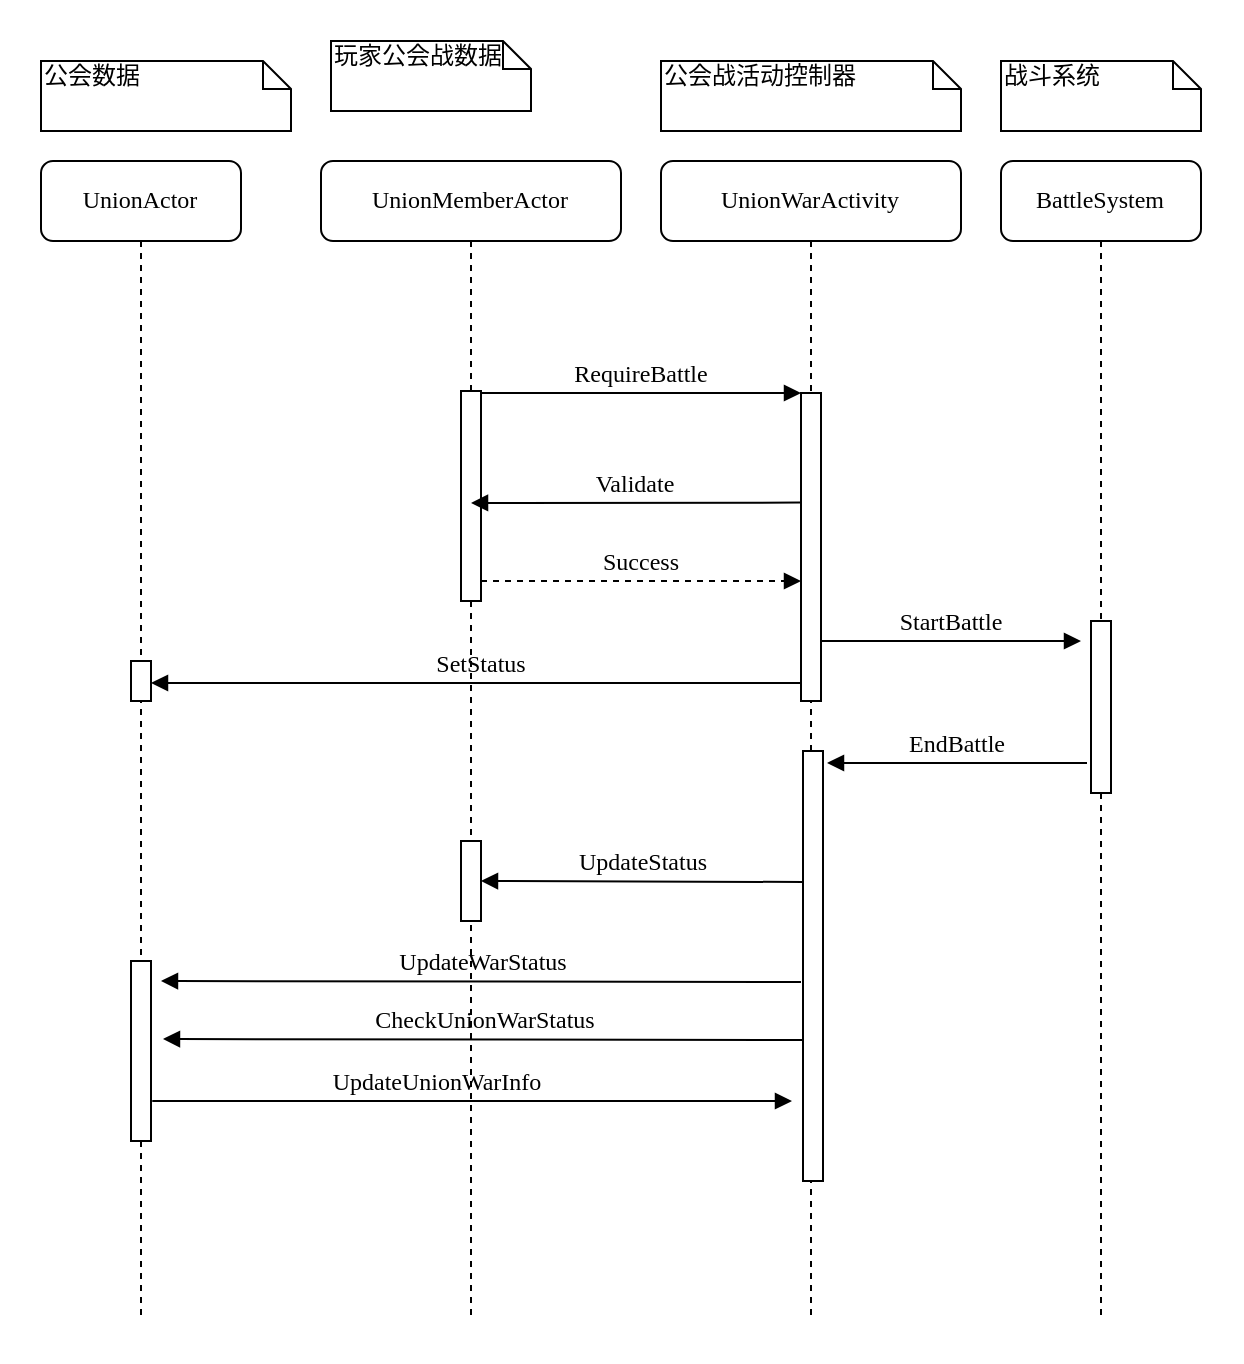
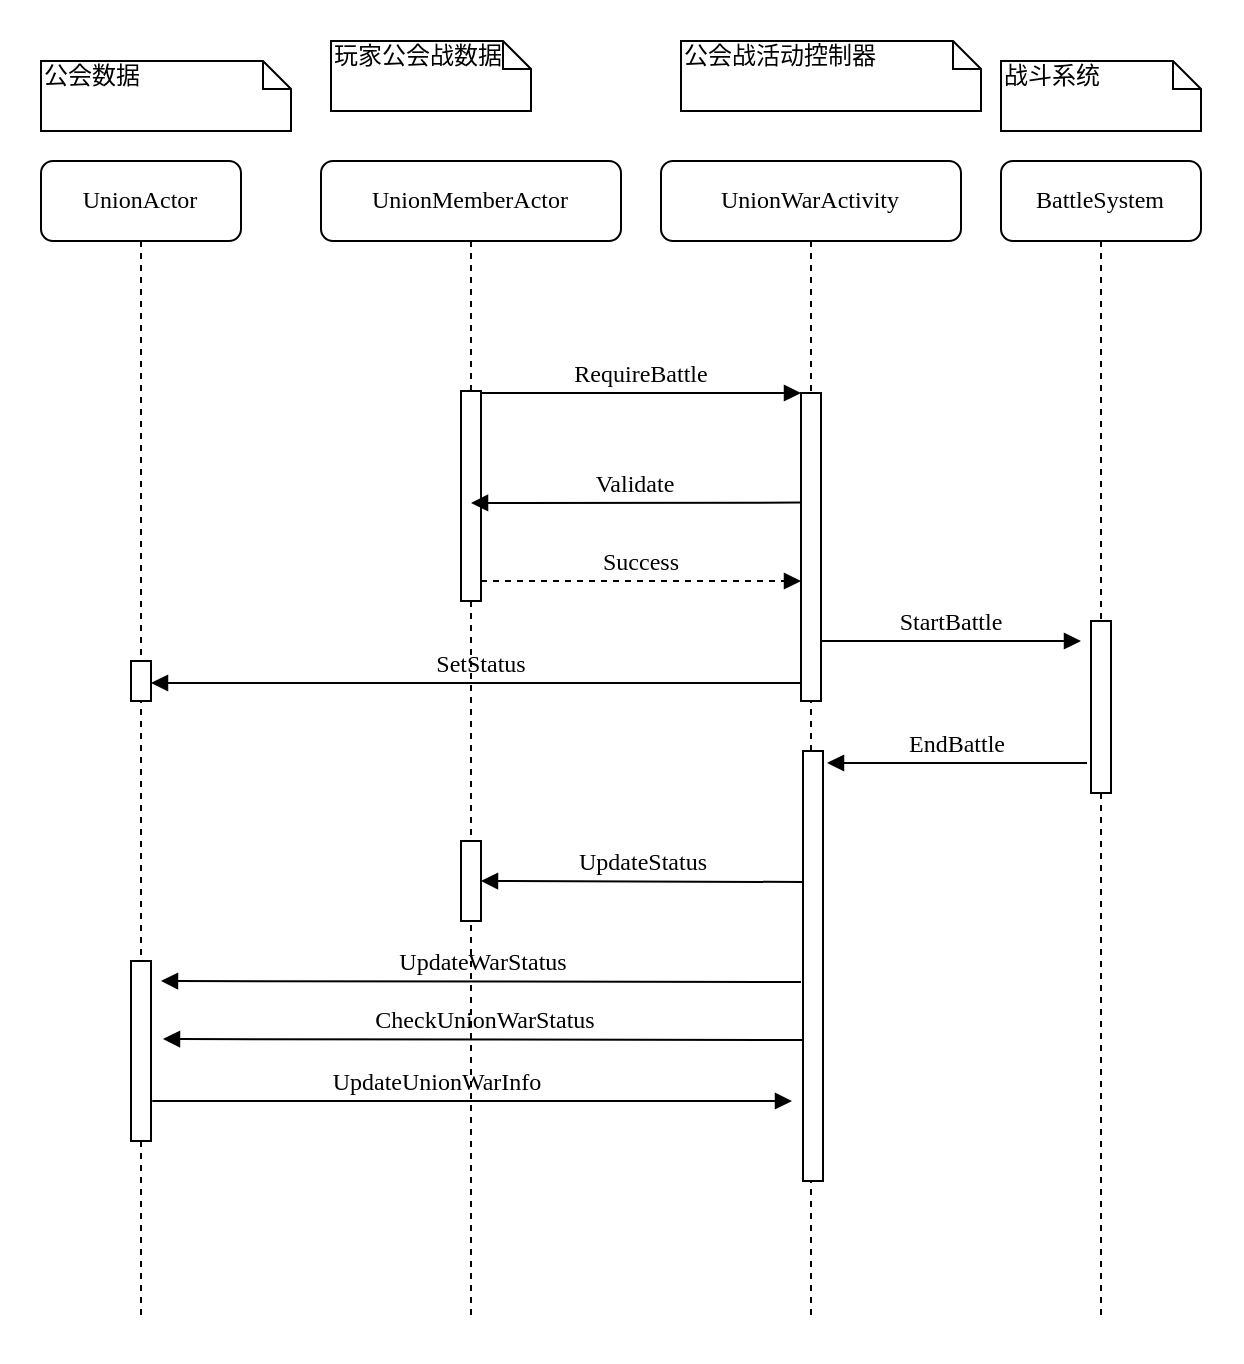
- <mxCell id="23" value="公会战活动控制器" style="shape=note;whiteSpace=wrap;html=1;size=14;verticalAlign=top;align=left;spacingTop=-6;rounded=0;shadow=0;comic=0;labelBackgroundColor=none;strokeWidth=1;fontFamily=Verdana;fontSize=12" parent="1" vertex="1"><mxGeometry x="330" y="30" width="150" height="35" as="geometry" /></mxCell>
+ <mxCell id="23" value="公会战活动控制器" style="shape=note;whiteSpace=wrap;html=1;size=14;verticalAlign=top;align=left;spacingTop=-6;rounded=0;shadow=0;comic=0;labelBackgroundColor=none;strokeWidth=1;fontFamily=Verdana;fontSize=12" parent="1" vertex="1"><mxGeometry x="340" y="20" width="150" height="35" as="geometry" /></mxCell>
